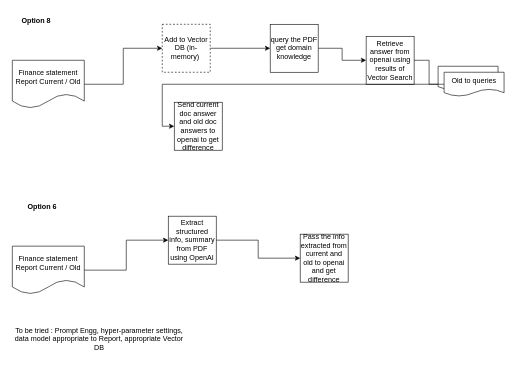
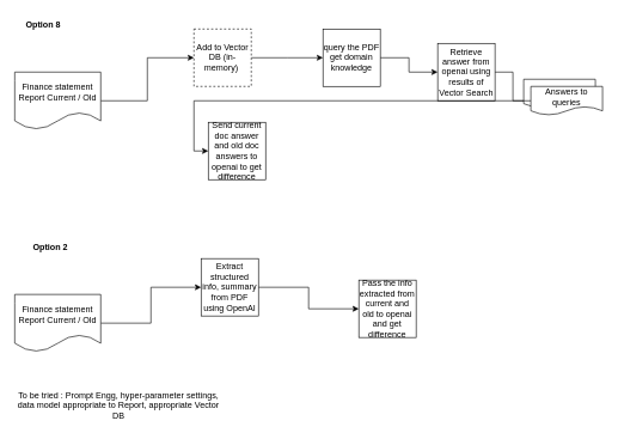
- <mxCell id="12" value="Old to queries" style="shape=document;whiteSpace=wrap;html=1;boundedLbl=1;" vertex="1" parent="1"><mxGeometry x="740" y="120" width="100" height="40" as="geometry" /></mxCell>
+ <mxCell id="12" value="Answers to queries" style="shape=document;whiteSpace=wrap;html=1;boundedLbl=1;" vertex="1" parent="1"><mxGeometry x="740" y="120" width="100" height="40" as="geometry" /></mxCell>
- <mxCell id="15" value="&lt;b&gt;Option 6&lt;/b&gt;" style="text;strokeColor=none;align=center;fillColor=none;html=1;verticalAlign=middle;whiteSpace=wrap;rounded=0;" vertex="1" parent="1"><mxGeometry x="40" y="330" width="60" height="30" as="geometry" /></mxCell>
+ <mxCell id="15" value="&lt;b&gt;Option 2&lt;/b&gt;" style="text;strokeColor=none;align=center;fillColor=none;html=1;verticalAlign=middle;whiteSpace=wrap;rounded=0;" vertex="1" parent="1"><mxGeometry x="40" y="330" width="60" height="30" as="geometry" /></mxCell>
